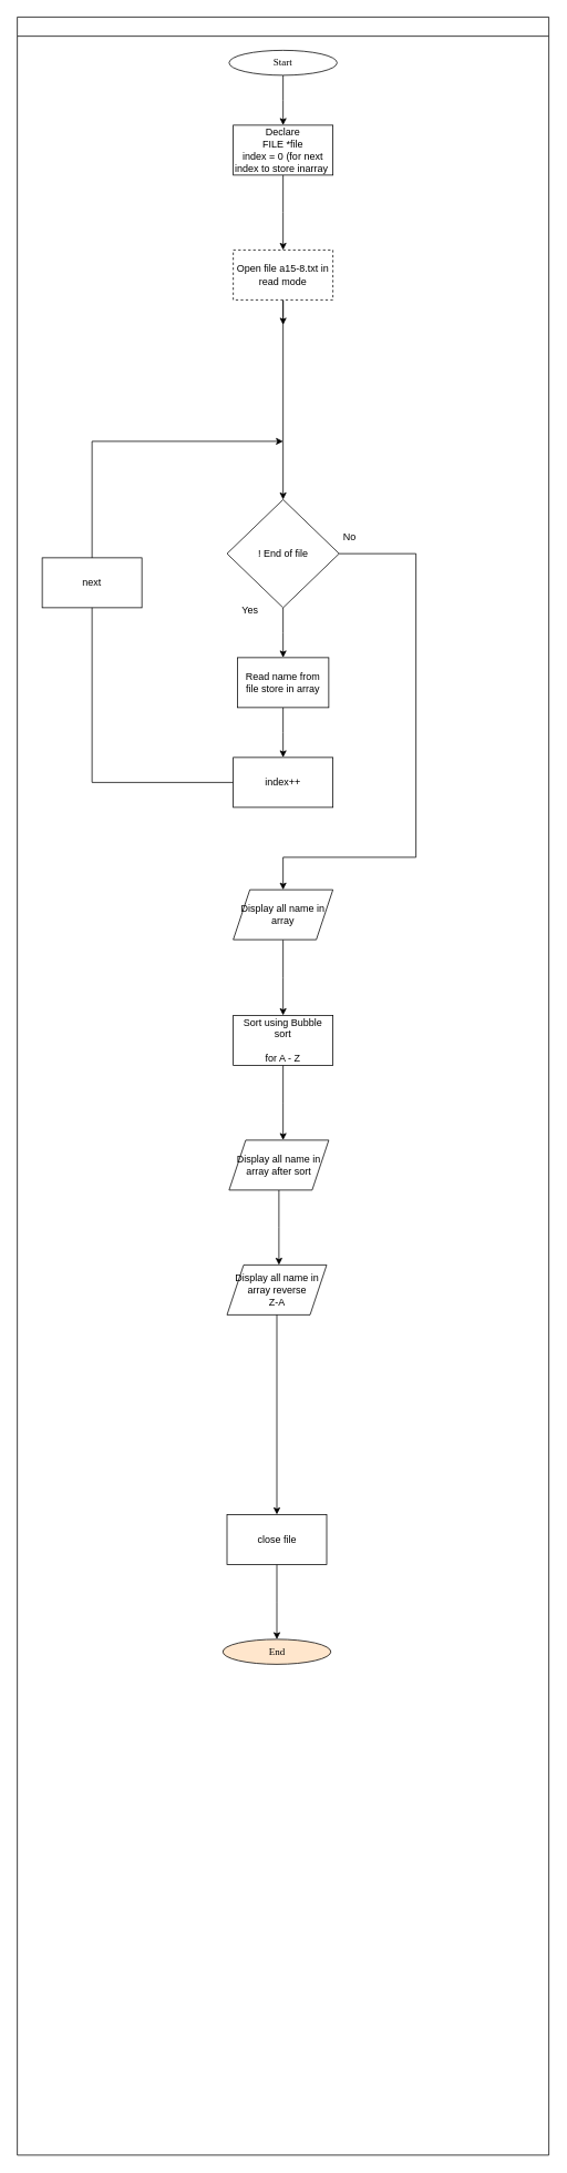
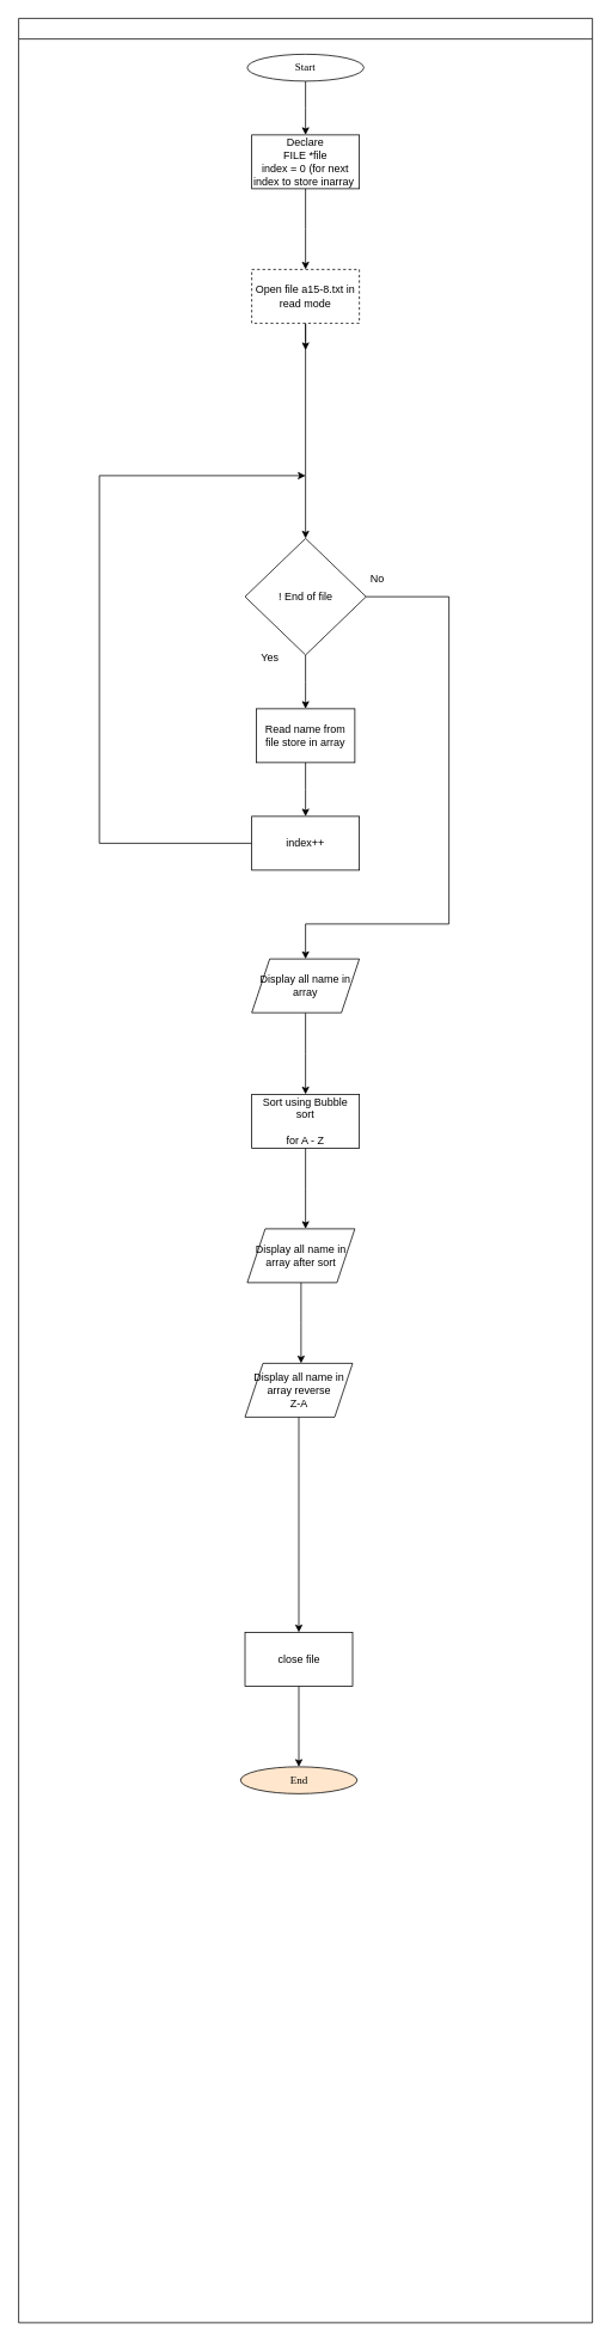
- <mxCell id="26" value="next" style="rounded=0;whiteSpace=wrap;html=1;" vertex="1" parent="2"><mxGeometry x="30" y="650" width="120" height="60" as="geometry" /></mxCell>
